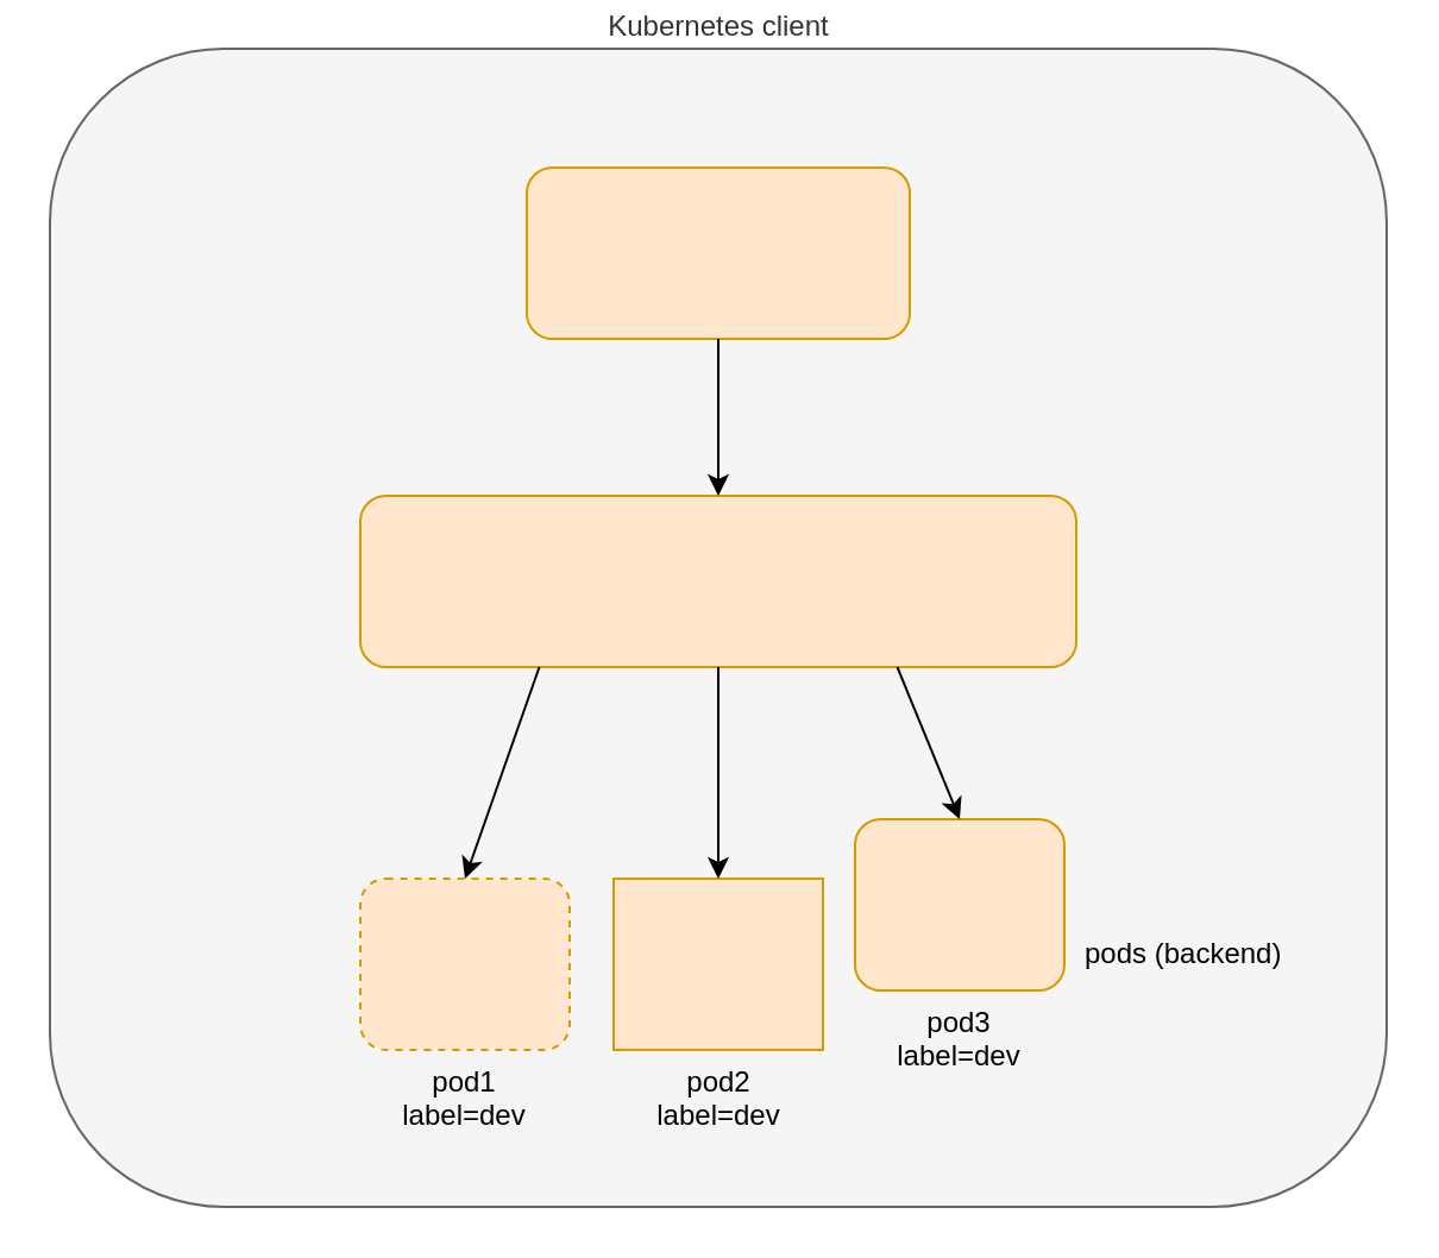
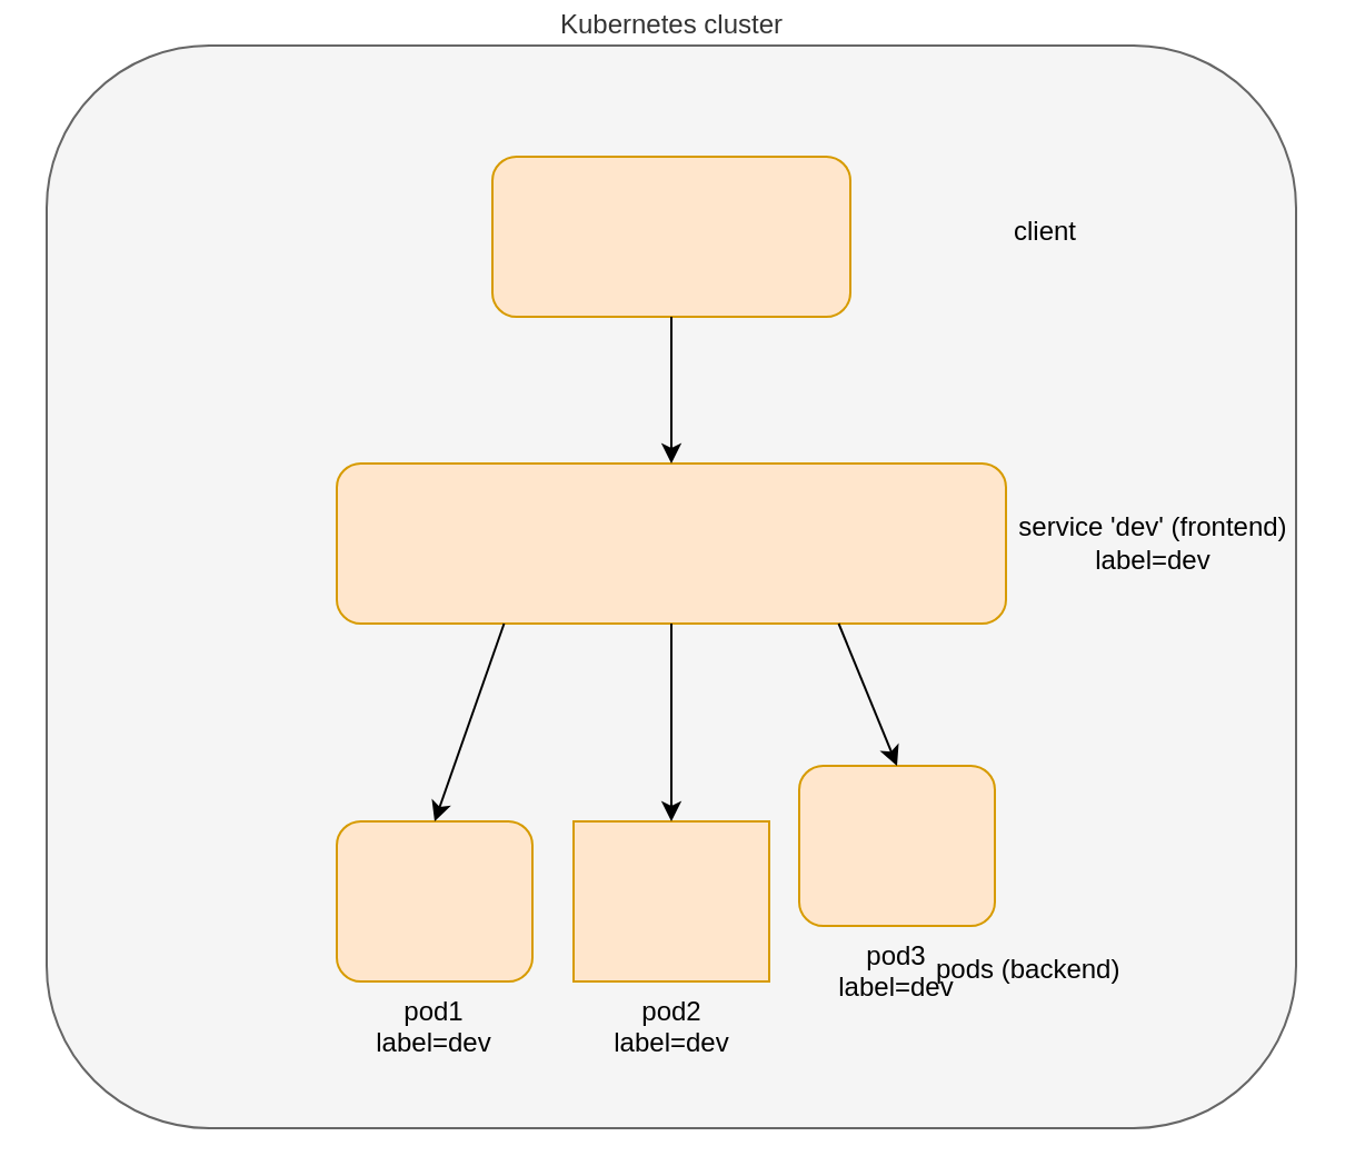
- <mxCell id="2" value="Kubernetes client" style="rounded=1;whiteSpace=wrap;html=1;fillColor=#f5f5f5;strokeColor=#666666;fontColor=#333333;labelPosition=center;verticalLabelPosition=top;align=center;verticalAlign=bottom;" vertex="1" parent="1"><mxGeometry x="20.5" y="20" width="562" height="487" as="geometry" /></mxCell>
+ <mxCell id="2" value="Kubernetes cluster" style="rounded=1;whiteSpace=wrap;html=1;fillColor=#f5f5f5;strokeColor=#666666;fontColor=#333333;labelPosition=center;verticalLabelPosition=top;align=center;verticalAlign=bottom;" vertex="1" parent="1"><mxGeometry x="20.5" y="20" width="562" height="487" as="geometry" /></mxCell>
+ <mxCell id="14" value="client" style="text;html=1;resizable=0;points=[];autosize=1;align=left;verticalAlign=top;spacingTop=-4;" vertex="1" parent="1"><mxGeometry x="453.5" y="94" width="38" height="14" as="geometry" /></mxCell>
+ <mxCell id="13" value="&lt;span style=&quot;text-align: left ; white-space: normal&quot;&gt;service 'dev' (frontend)&lt;/span&gt;&lt;br style=&quot;text-align: left ; white-space: normal&quot;&gt;&lt;span style=&quot;text-align: left ; white-space: normal&quot;&gt;label=dev&lt;/span&gt;" style="text;html=1;strokeColor=none;fillColor=none;align=center;verticalAlign=middle;whiteSpace=wrap;rounded=0;" vertex="1" parent="1"><mxGeometry x="453.5" y="234" width="129" height="20" as="geometry" /></mxCell>
- <mxCell id="12" value="pods (backend)" style="text;html=1;resizable=0;points=[];autosize=1;align=left;verticalAlign=top;spacingTop=-4;" vertex="1" parent="1"><mxGeometry x="453.5" y="391" width="93" height="14" as="geometry" /></mxCell>
+ <mxCell id="12" value="pods (backend)" style="text;html=1;resizable=0;points=[];autosize=1;align=left;verticalAlign=top;spacingTop=-4;" vertex="1" parent="1"><mxGeometry x="418.5" y="426" width="93" height="14" as="geometry" /></mxCell>
- <mxCell id="5" value="pod1&lt;br&gt;label=dev" style="rounded=1;whiteSpace=wrap;html=1;labelPosition=center;verticalLabelPosition=bottom;align=center;verticalAlign=top;fillColor=#ffe6cc;strokeColor=#d79b00;dashed=1;" vertex="1" parent="1"><mxGeometry x="151" y="369" width="88" height="72" as="geometry" /></mxCell>
+ <mxCell id="5" value="pod1&lt;br&gt;label=dev" style="rounded=1;whiteSpace=wrap;html=1;labelPosition=center;verticalLabelPosition=bottom;align=center;verticalAlign=top;fillColor=#ffe6cc;strokeColor=#d79b00;" vertex="1" parent="1"><mxGeometry x="151" y="369" width="88" height="72" as="geometry" /></mxCell>
